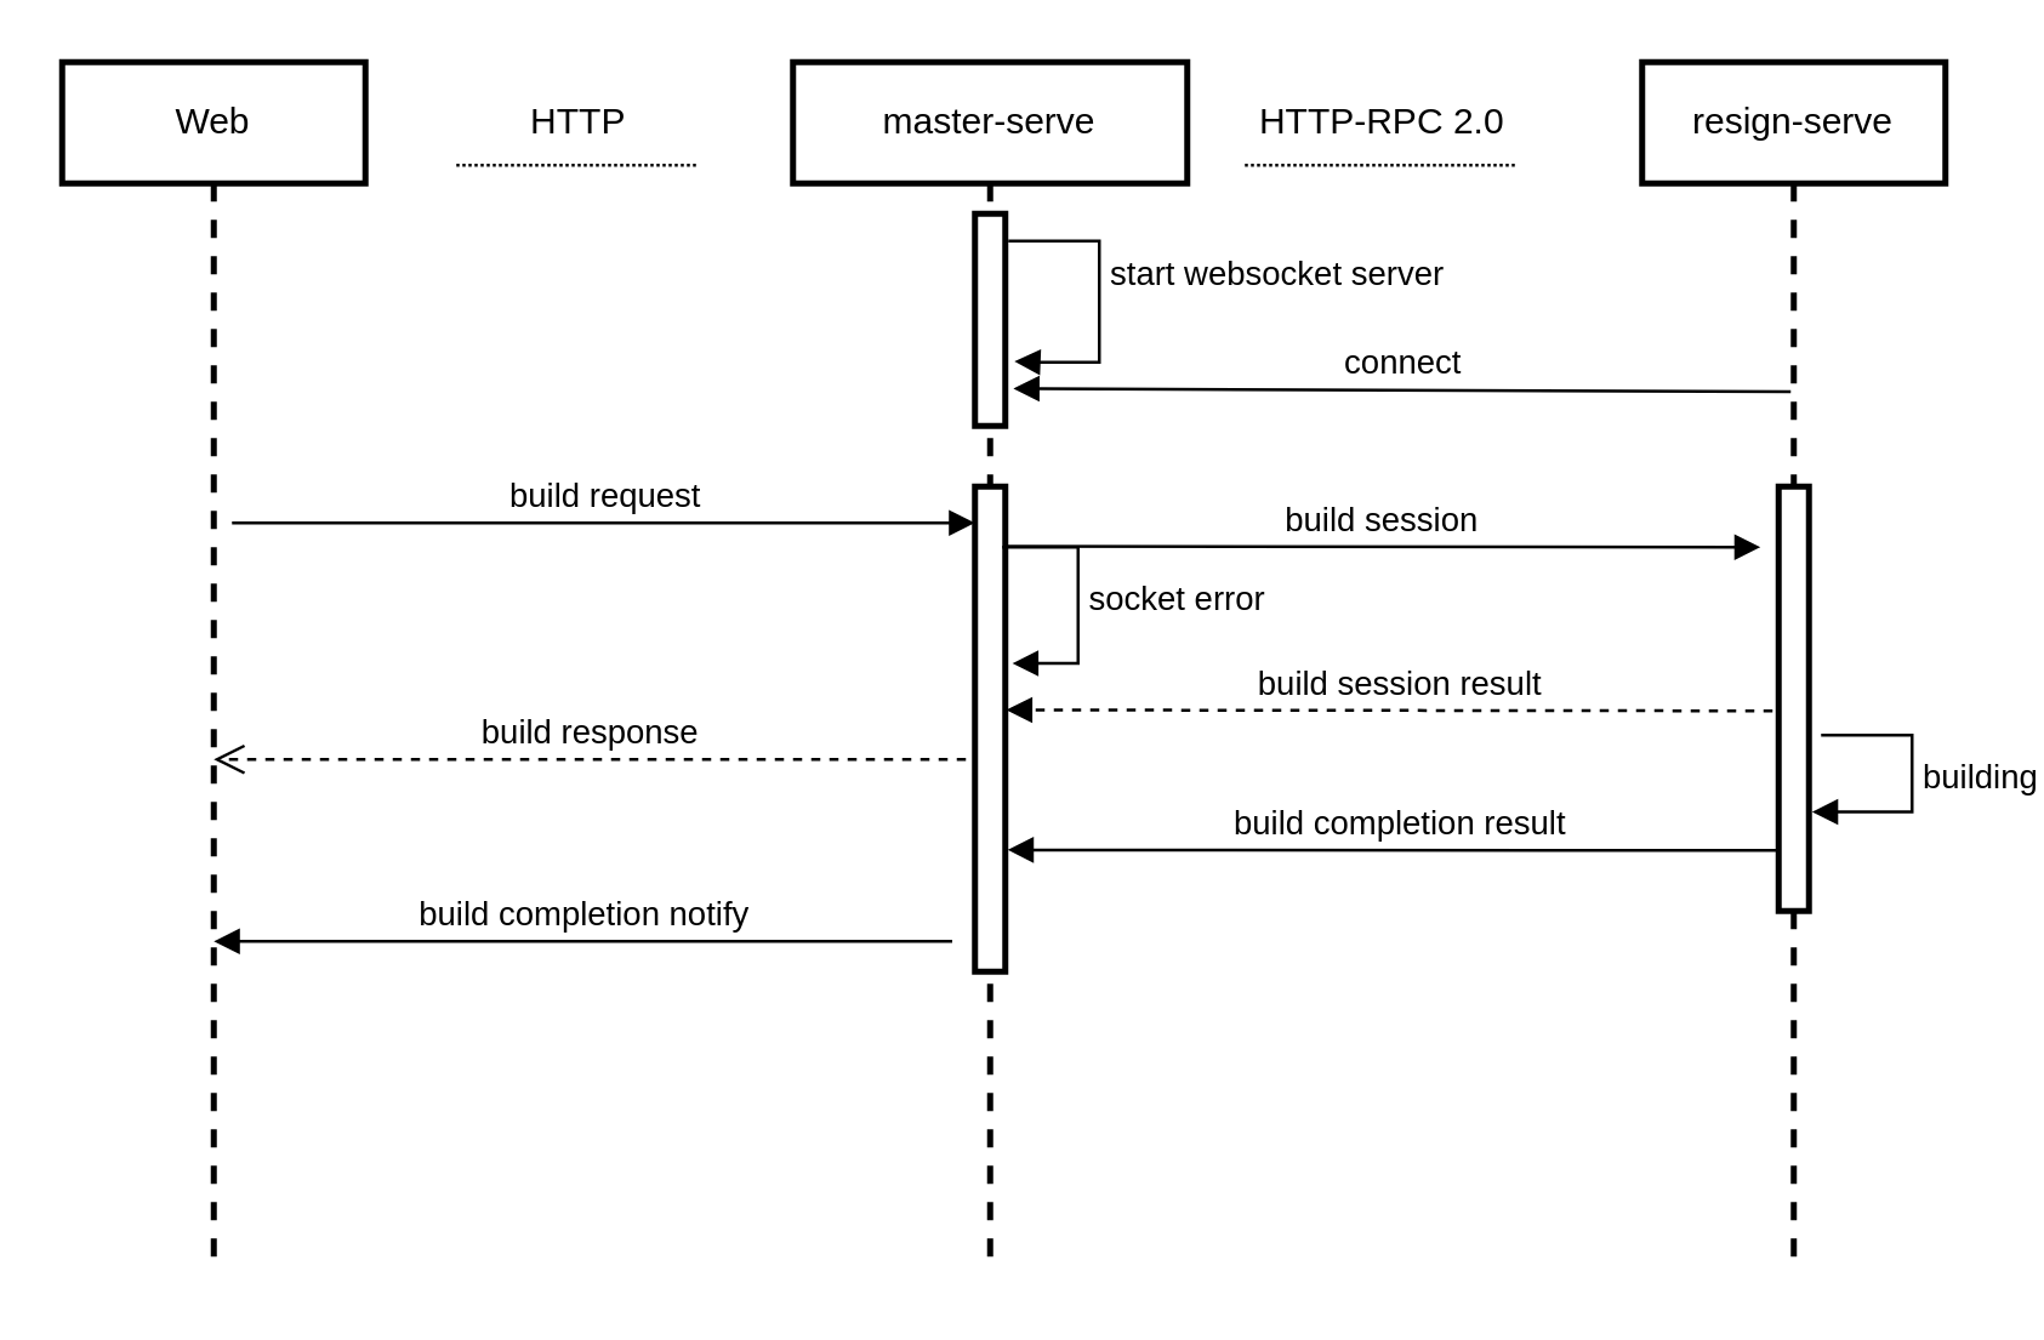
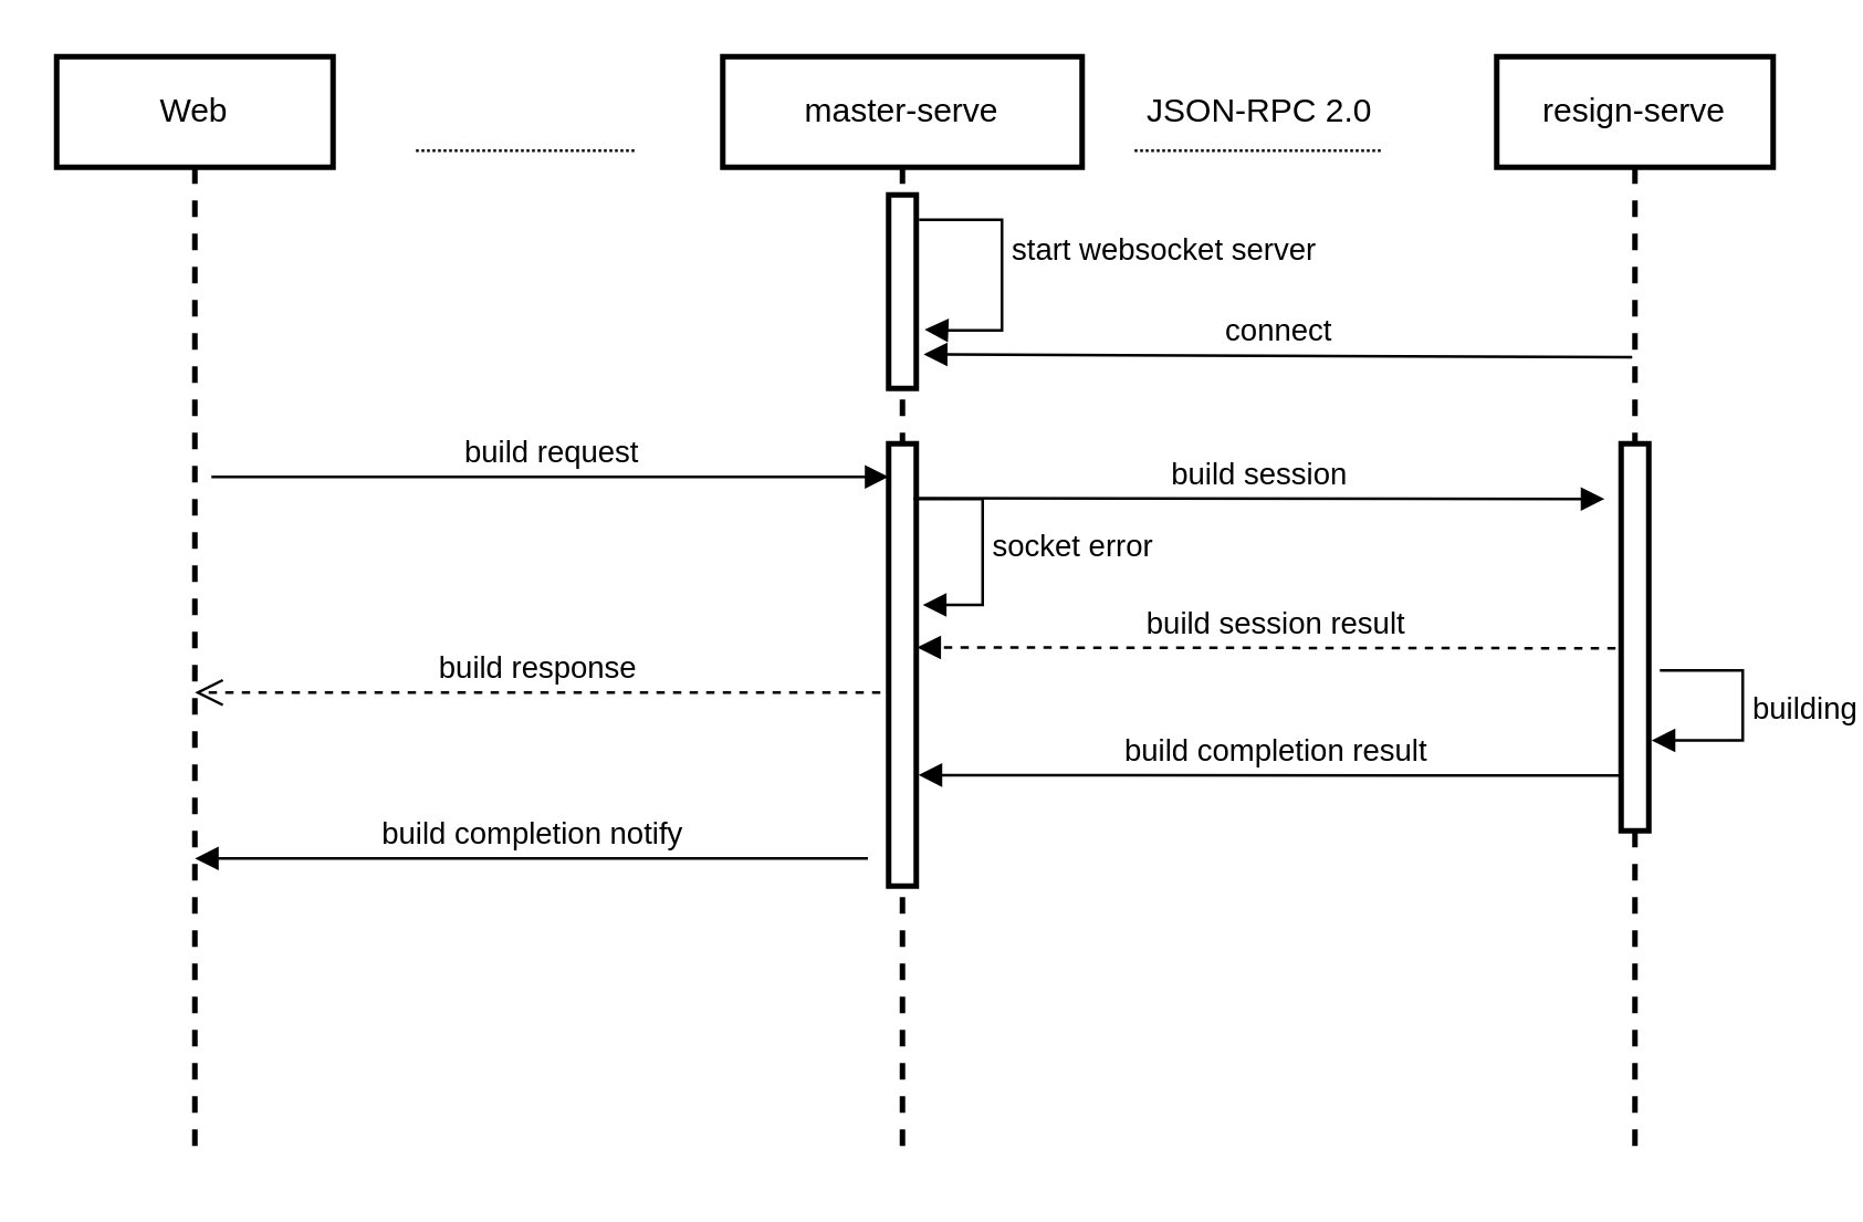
- <mxCell id="12" value="HTTP" style="text;html=1;align=center;verticalAlign=middle;resizable=0;points=[];autosize=1;" parent="1" vertex="1"><mxGeometry x="165" y="30" width="50" height="20" as="geometry" /></mxCell>
- <mxCell id="4" value="HTTP-RPC 2.0" style="text;html=1;align=center;verticalAlign=middle;resizable=0;points=[];autosize=1;" parent="1" vertex="1"><mxGeometry x="405" y="30" width="100" height="20" as="geometry" /></mxCell>
+ <mxCell id="4" value="JSON-RPC 2.0" style="text;html=1;align=center;verticalAlign=middle;resizable=0;points=[];autosize=1;" parent="1" vertex="1"><mxGeometry x="405" y="30" width="100" height="20" as="geometry" /></mxCell>
